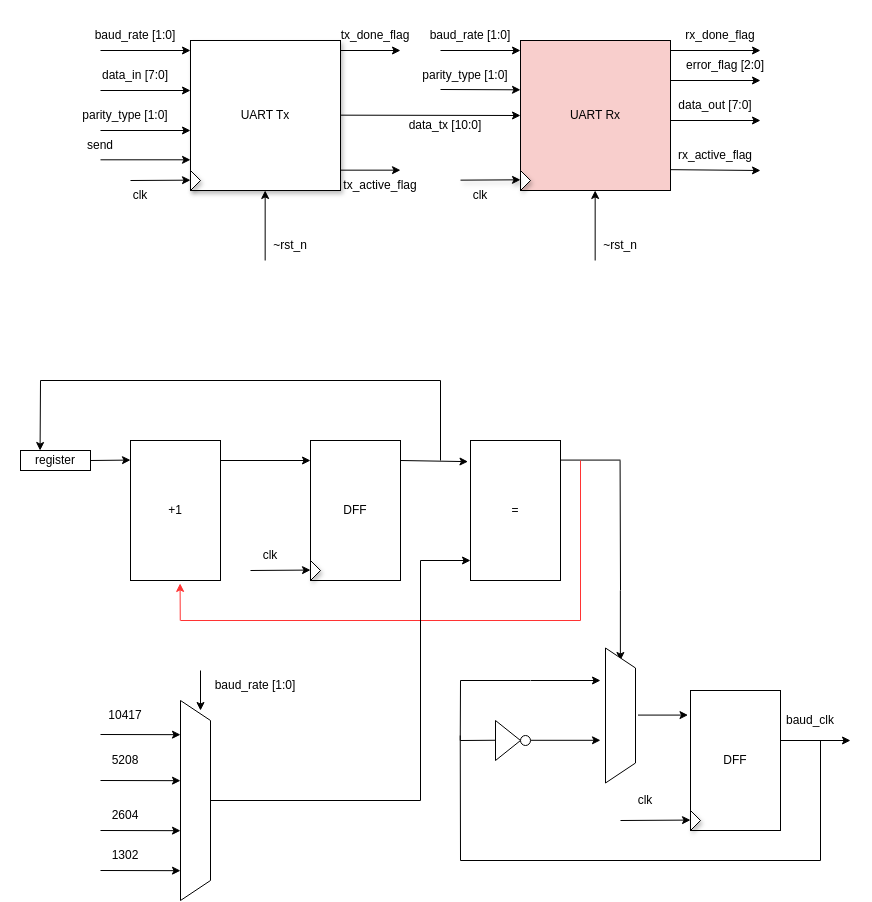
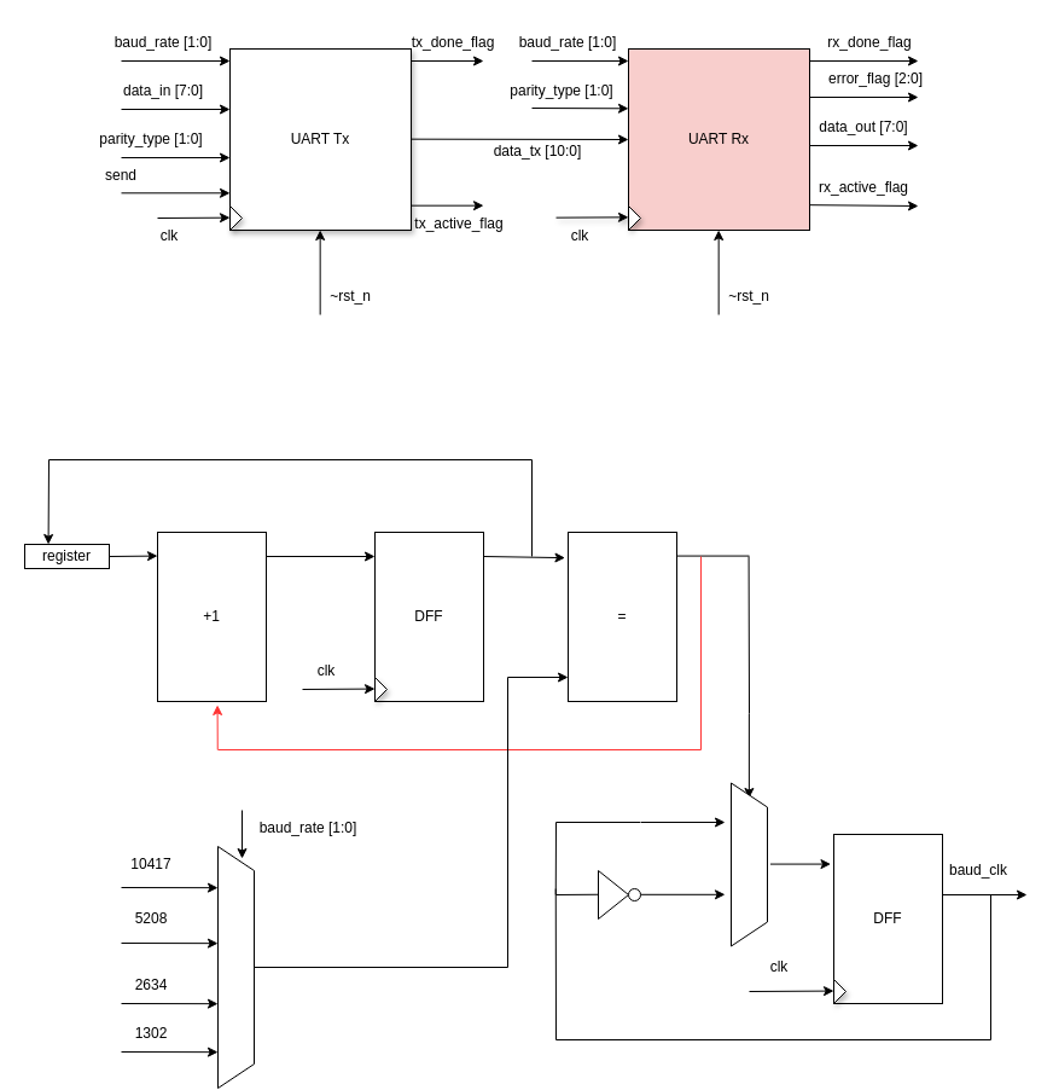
- <mxCell id="85" value="2604" style="text;strokeColor=none;align=center;fillColor=none;html=1;verticalAlign=middle;whiteSpace=wrap;rounded=0;" vertex="1" parent="1"><mxGeometry x="95" y="800" width="60" height="30" as="geometry" /></mxCell>
+ <mxCell id="85" value="2634" style="text;strokeColor=none;align=center;fillColor=none;html=1;verticalAlign=middle;whiteSpace=wrap;rounded=0;" vertex="1" parent="1"><mxGeometry x="95" y="800" width="60" height="30" as="geometry" /></mxCell>
